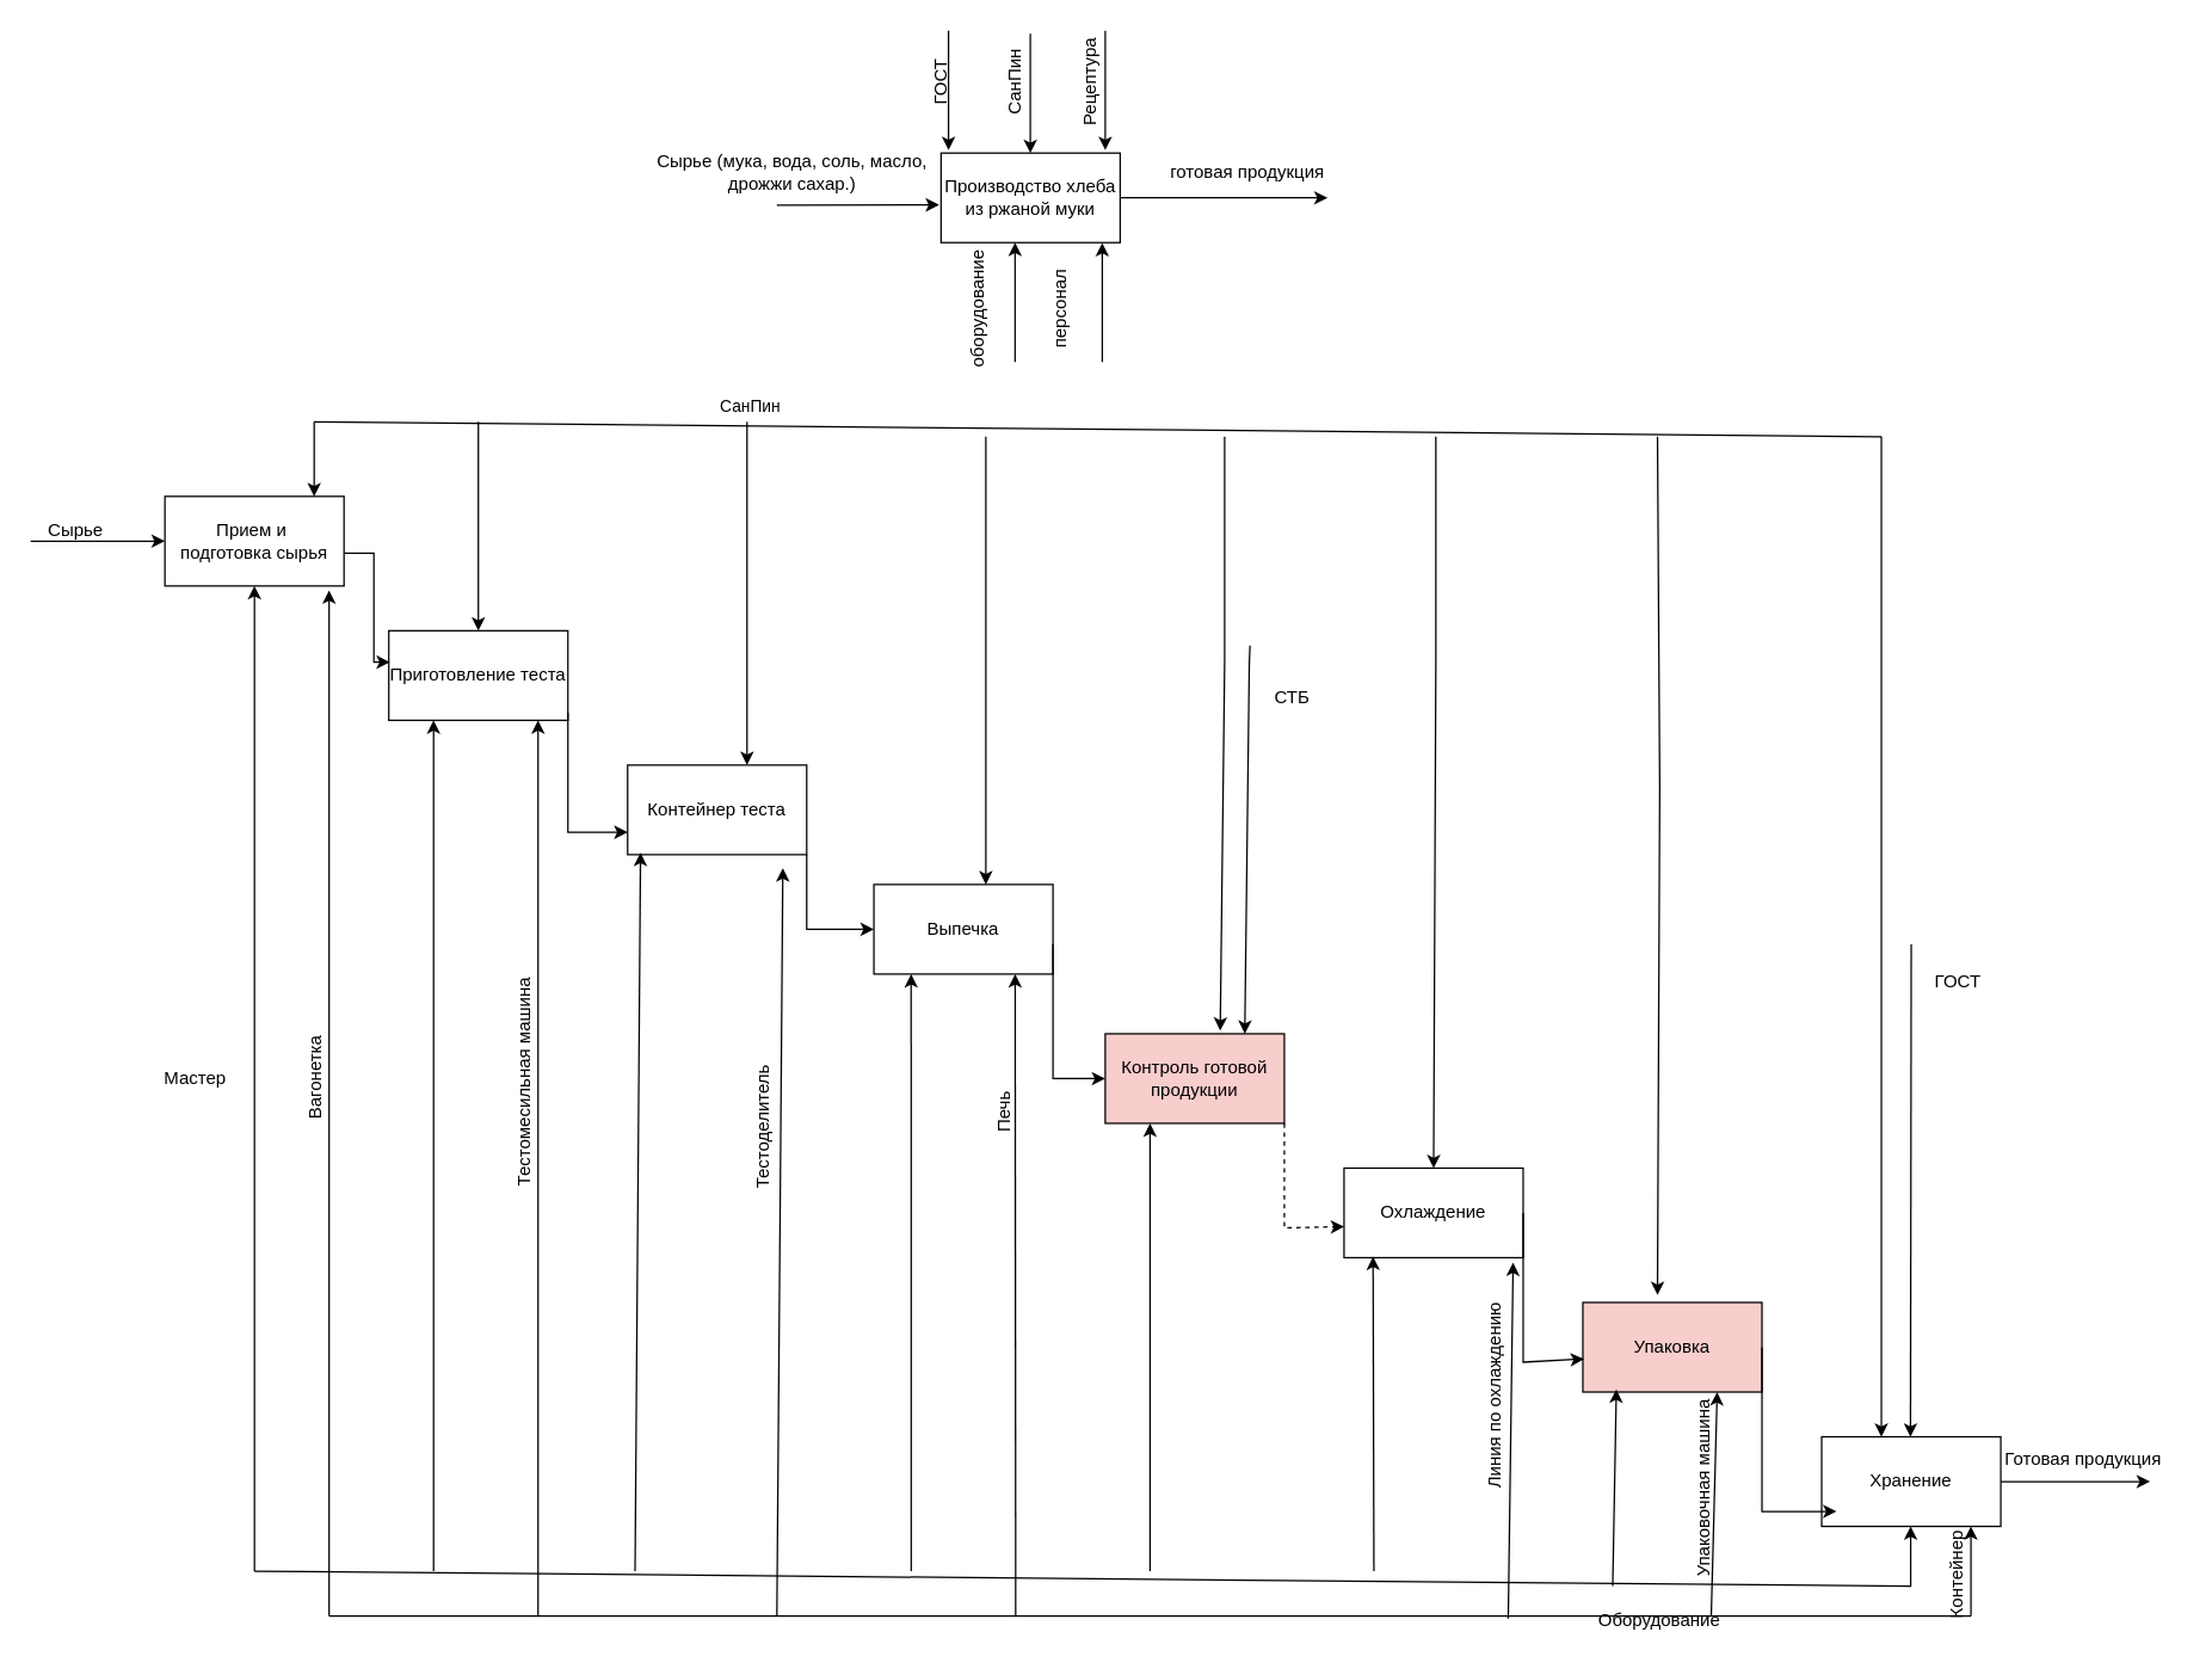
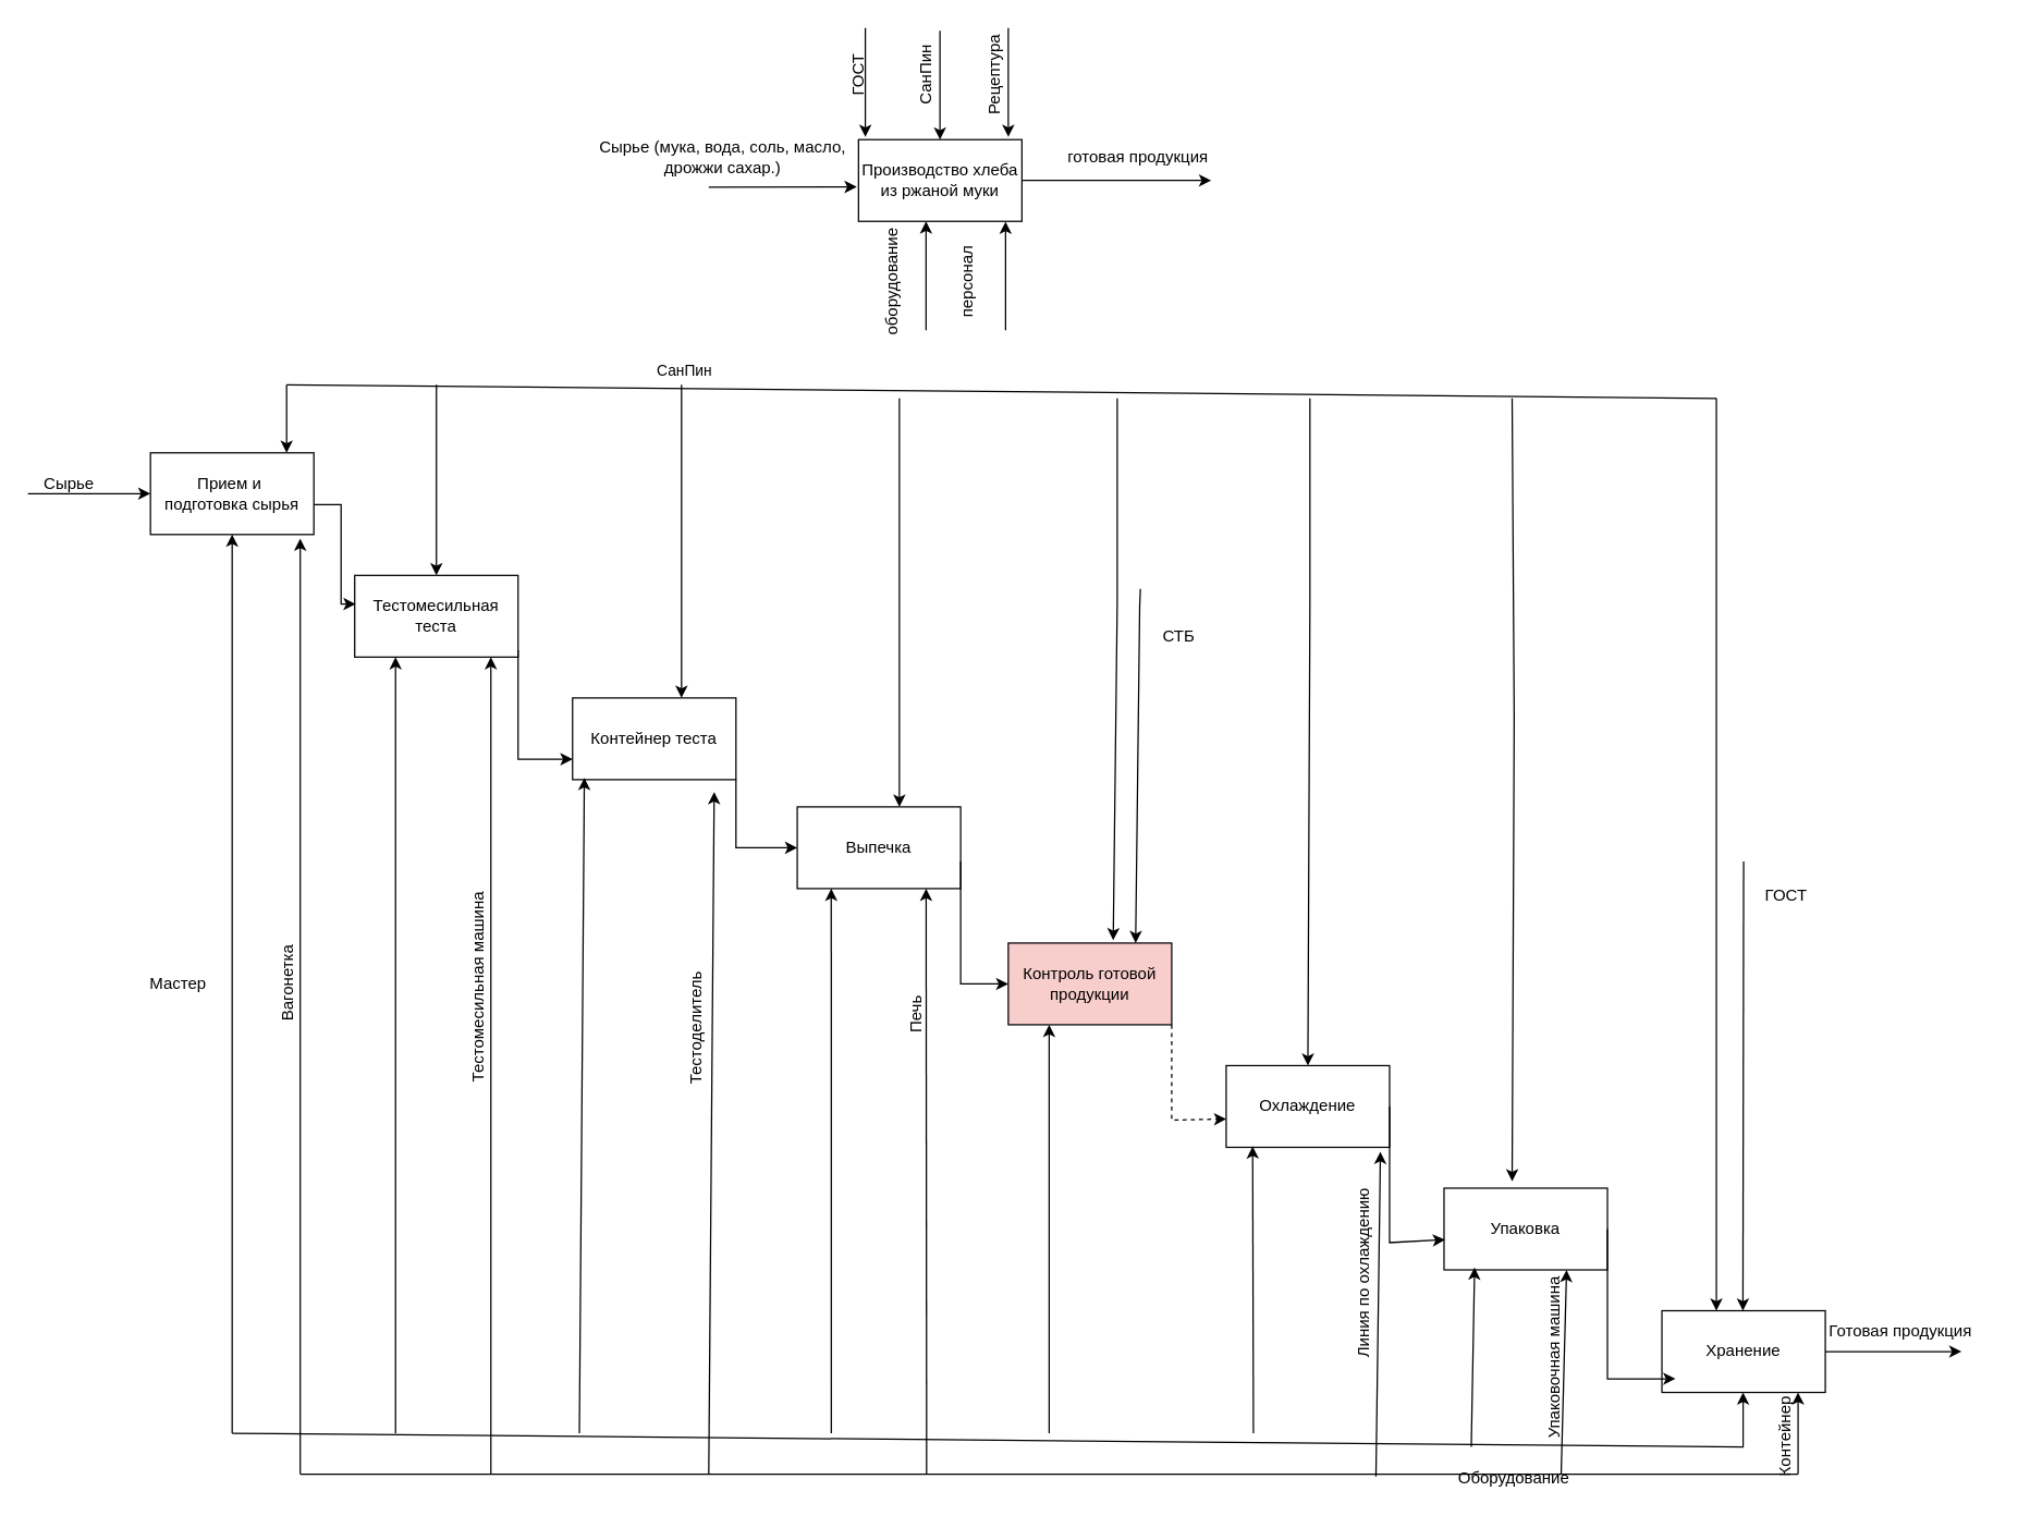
- <mxCell id="20" value="Приготовление теста" style="rounded=0;whiteSpace=wrap;html=1;" parent="1" vertex="1"><mxGeometry x="260" y="422" width="120" height="60" as="geometry" /></mxCell>
+ <mxCell id="20" value="Тестомесильная теста" style="rounded=0;whiteSpace=wrap;html=1;" parent="1" vertex="1"><mxGeometry x="260" y="422" width="120" height="60" as="geometry" /></mxCell>
- <mxCell id="25" value="Упаковка" style="rounded=0;whiteSpace=wrap;html=1;fillColor=#f8cecc;" parent="1" vertex="1"><mxGeometry x="1060" y="872" width="120" height="60" as="geometry" /></mxCell>
+ <mxCell id="25" value="Упаковка" style="rounded=0;whiteSpace=wrap;html=1;" parent="1" vertex="1"><mxGeometry x="1060" y="872" width="120" height="60" as="geometry" /></mxCell>
